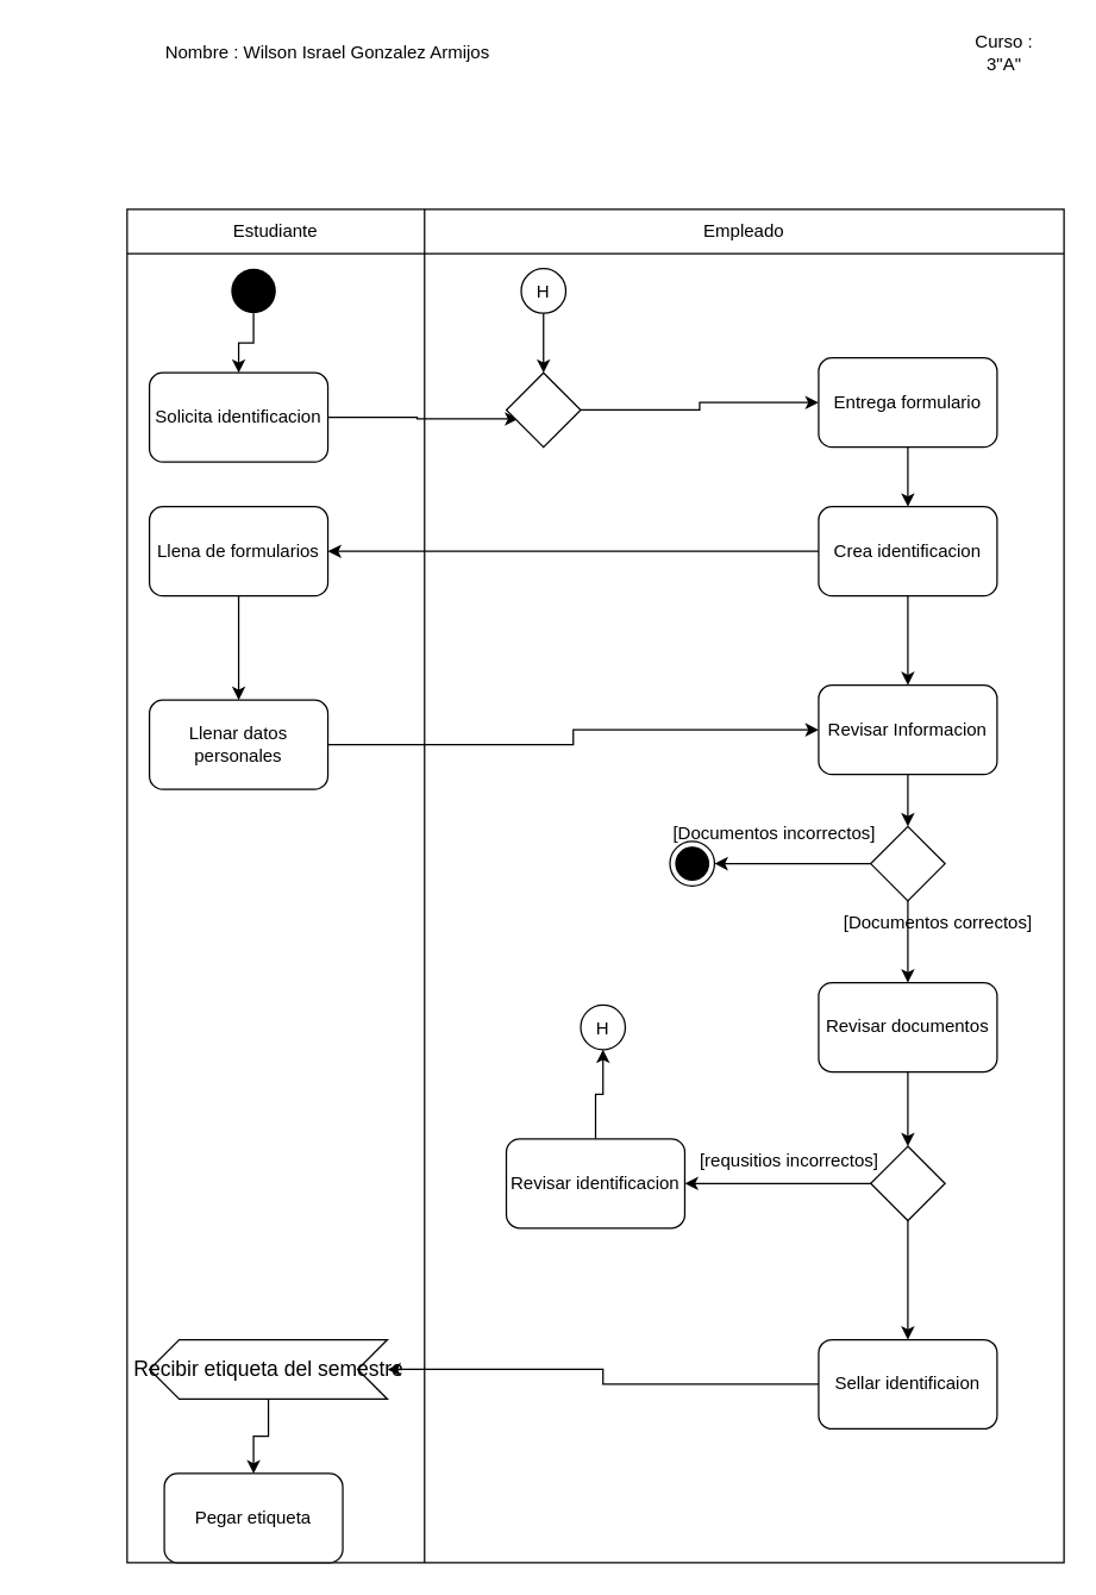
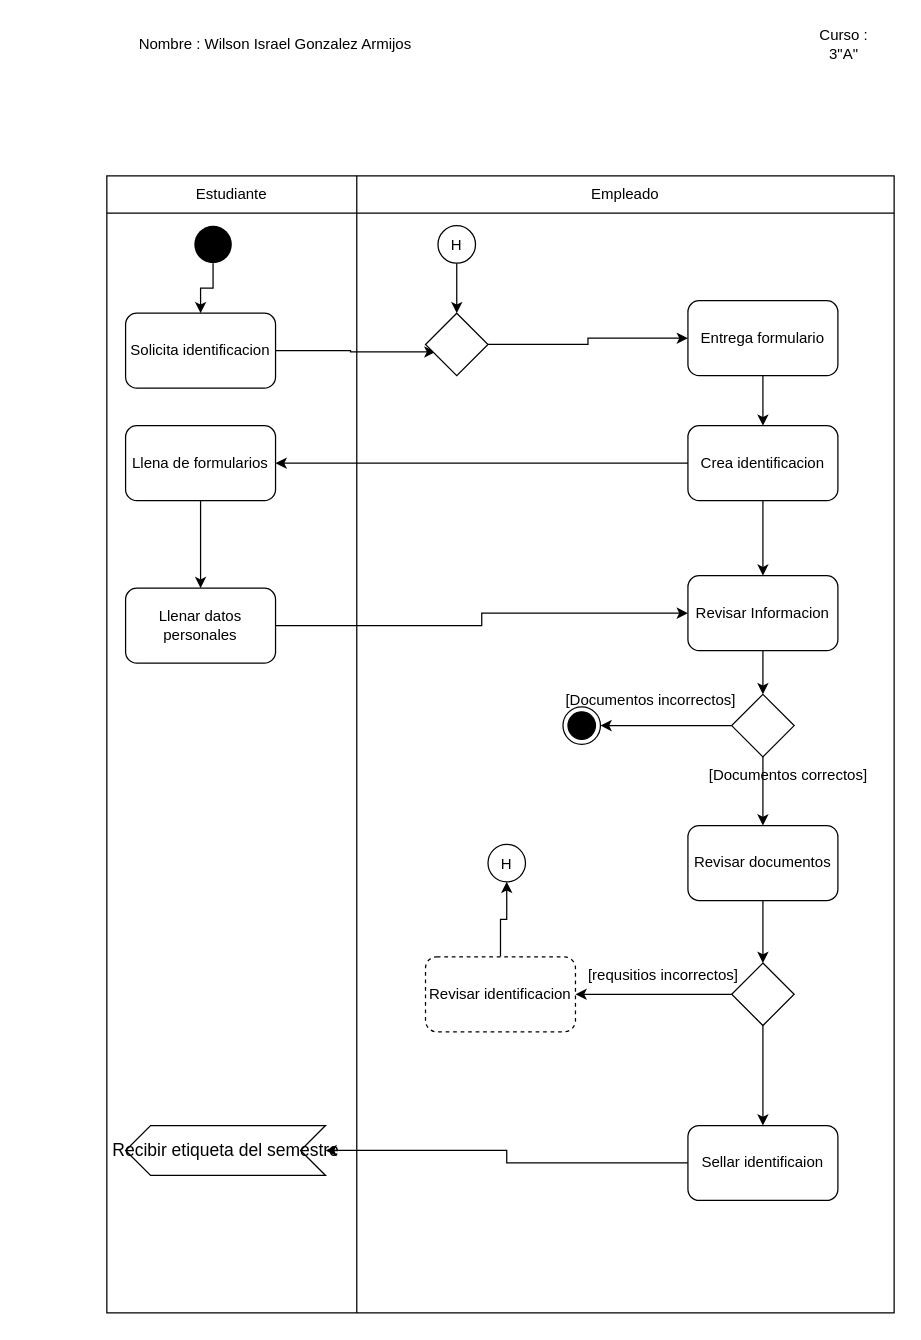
- <mxCell id="31" value="Revisar identificacion" style="rounded=1;whiteSpace=wrap;html=1;" vertex="1" parent="1"><mxGeometry x="340" y="765" width="120" height="60" as="geometry" /></mxCell>
+ <mxCell id="31" value="Revisar identificacion" style="rounded=1;whiteSpace=wrap;html=1;dashed=1;" vertex="1" parent="1"><mxGeometry x="340" y="765" width="120" height="60" as="geometry" /></mxCell>
- <mxCell id="37" style="edgeStyle=orthogonalEdgeStyle;rounded=0;orthogonalLoop=1;jettySize=auto;html=1;" edge="1" parent="1" source="38" target="39"><mxGeometry relative="1" as="geometry" /></mxCell>
- <mxCell id="39" value="Pegar etiqueta" style="rounded=1;whiteSpace=wrap;html=1;" vertex="1" parent="1"><mxGeometry x="110" y="990" width="120" height="60" as="geometry" /></mxCell>
